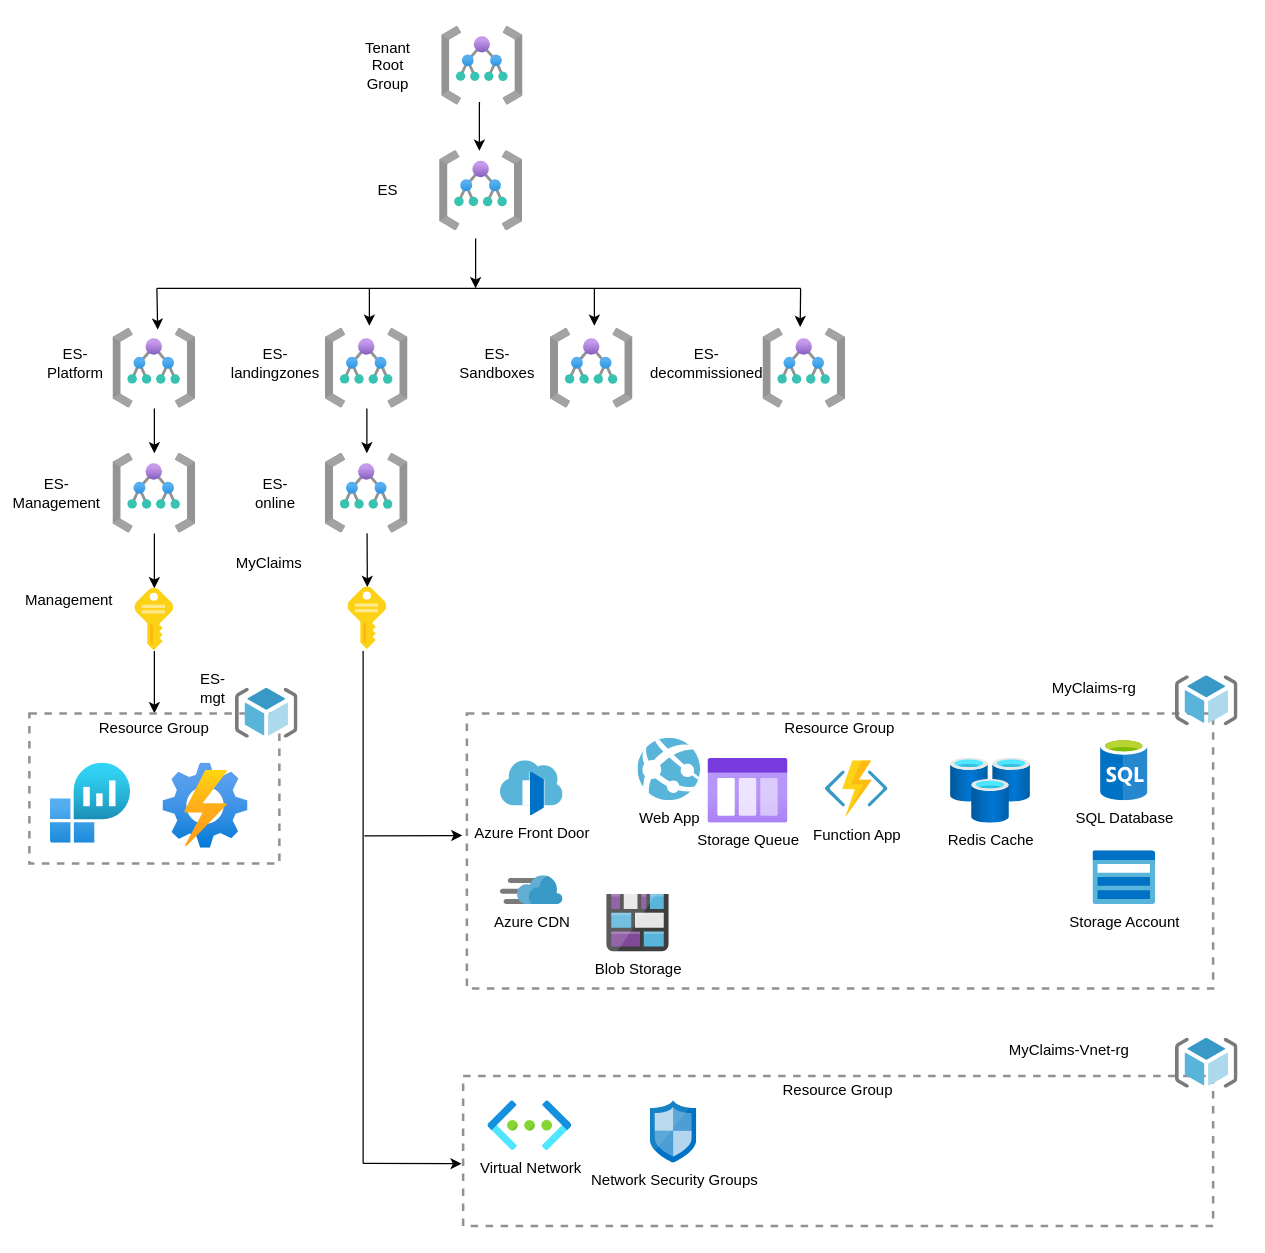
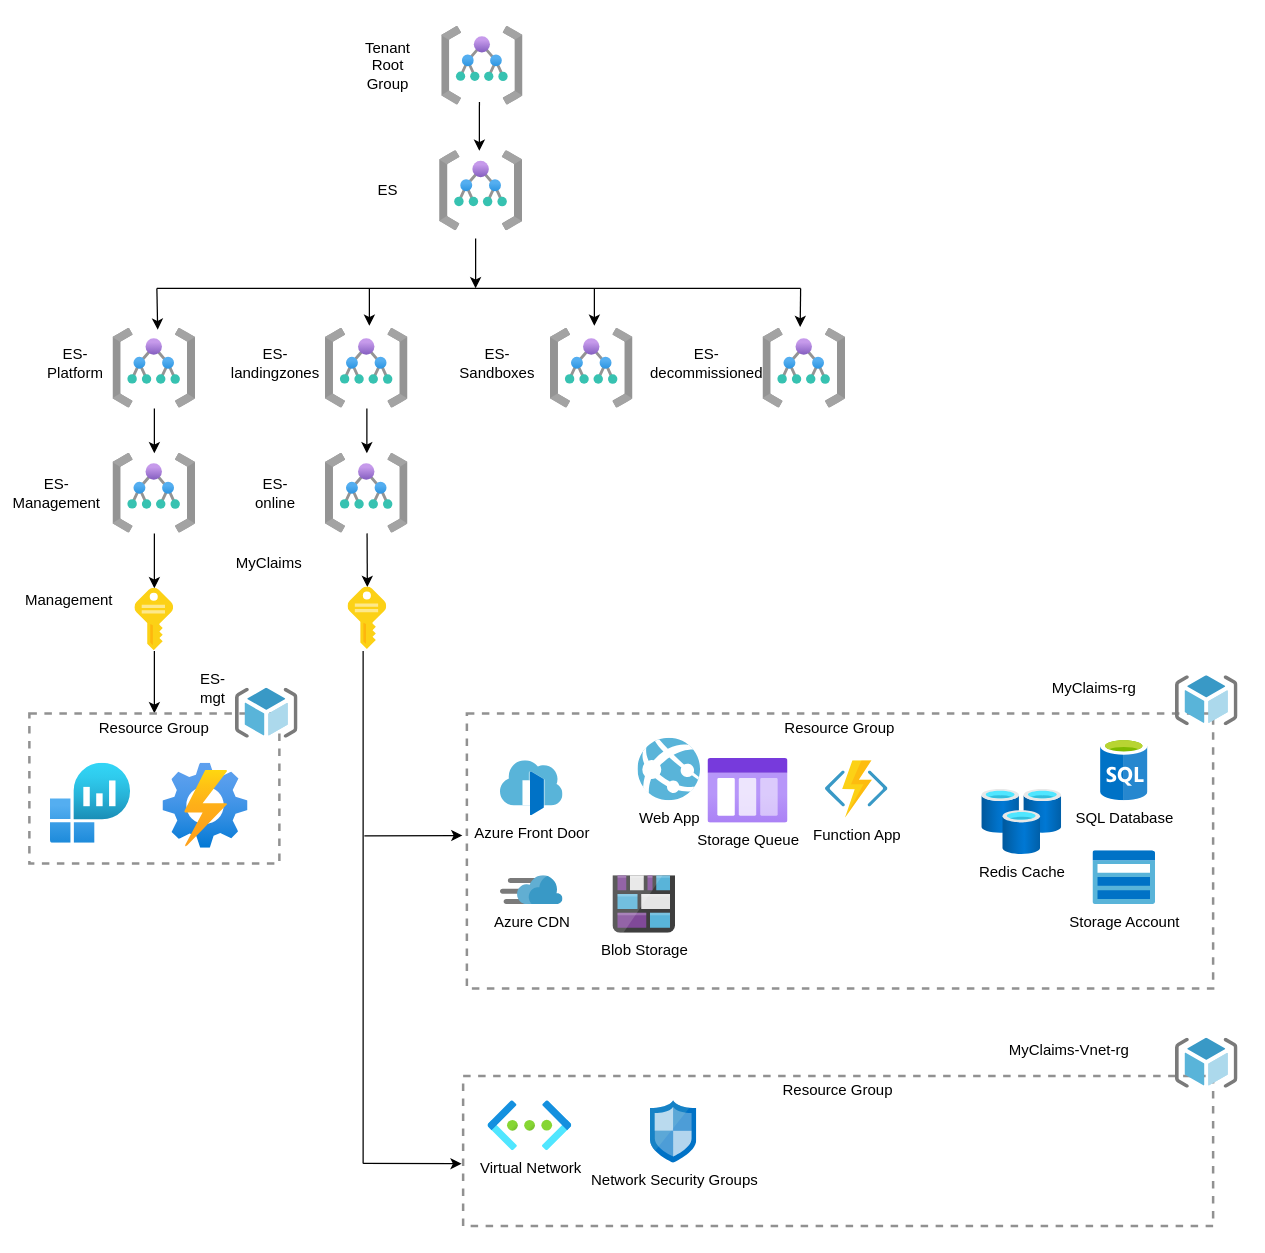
- <mxCell id="44" value="Redis Cache" style="aspect=fixed;html=1;points=[];align=center;image;fontSize=12;image=img/lib/azure2/databases/Cache_Redis.svg;" vertex="1" parent="39"><mxGeometry x="387" y="36" width="64" height="52" as="geometry" /></mxCell>
+ <mxCell id="44" value="Redis Cache" style="aspect=fixed;html=1;points=[];align=center;image;fontSize=12;image=img/lib/azure2/databases/Cache_Redis.svg;" vertex="1" parent="39"><mxGeometry x="412" y="61" width="64" height="52" as="geometry" /></mxCell>
- <mxCell id="48" value="Blob Storage" style="aspect=fixed;html=1;points=[];align=center;image;fontSize=12;image=img/lib/mscae/Blog_Storage.svg;" vertex="1" parent="39"><mxGeometry x="112" y="145" width="50" height="46" as="geometry" /></mxCell>
+ <mxCell id="48" value="Blob Storage" style="aspect=fixed;html=1;points=[];align=center;image;fontSize=12;image=img/lib/mscae/Blog_Storage.svg;" vertex="1" parent="39"><mxGeometry x="117" y="130" width="50" height="46" as="geometry" /></mxCell>
